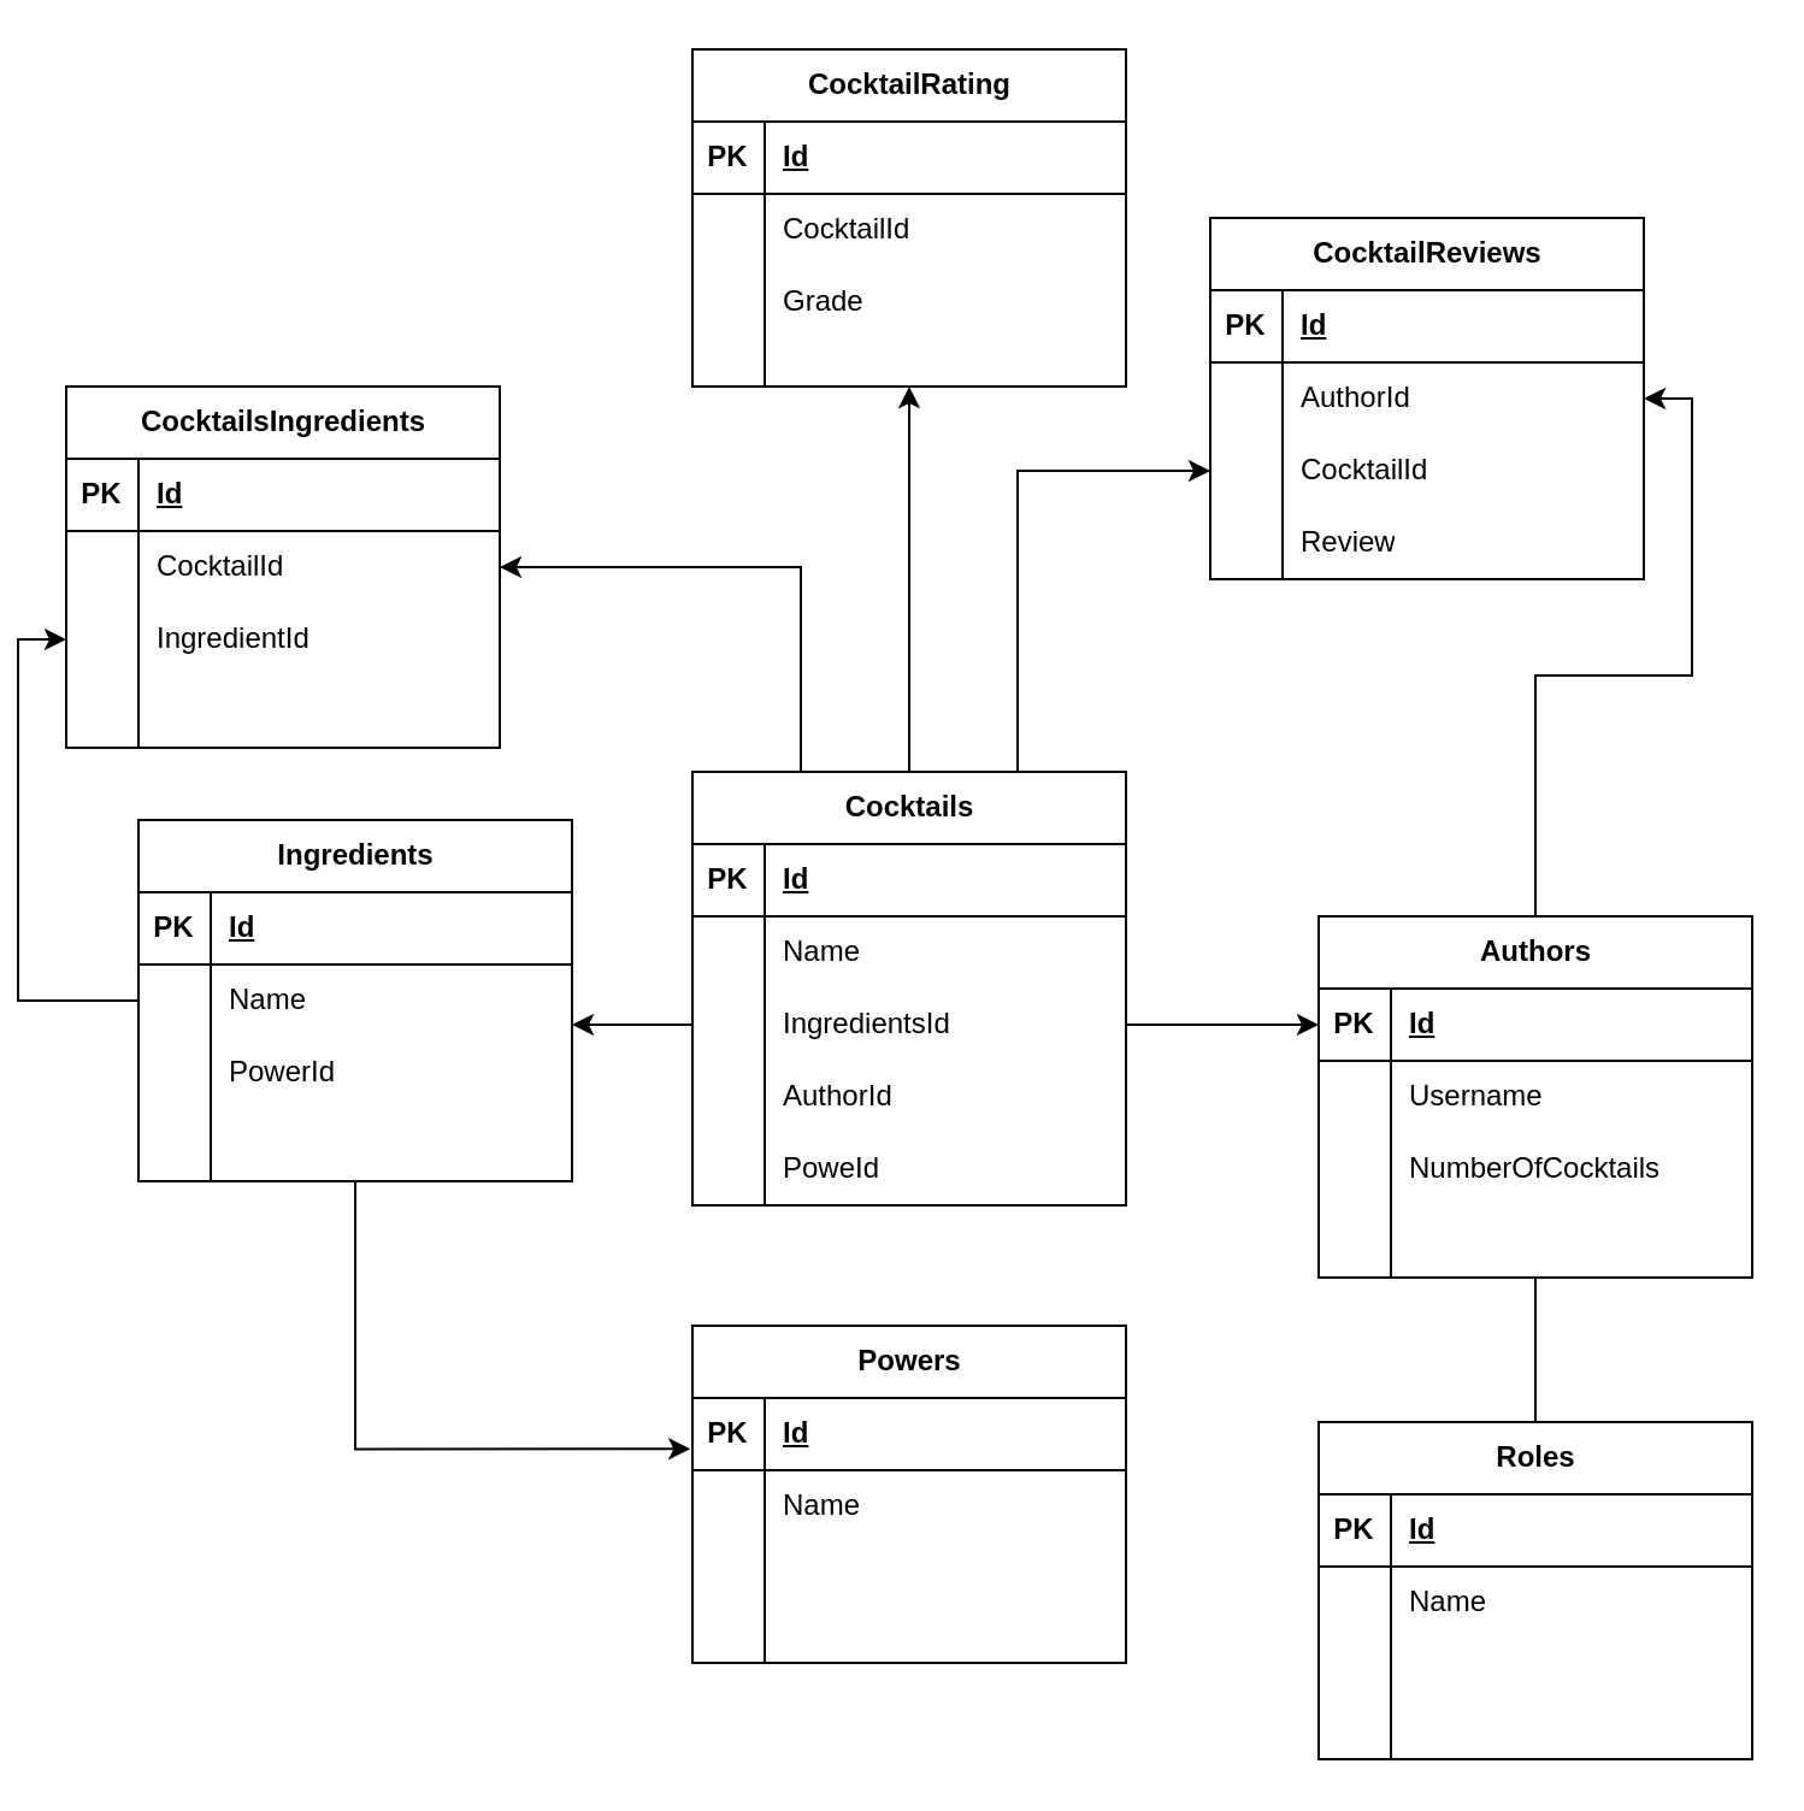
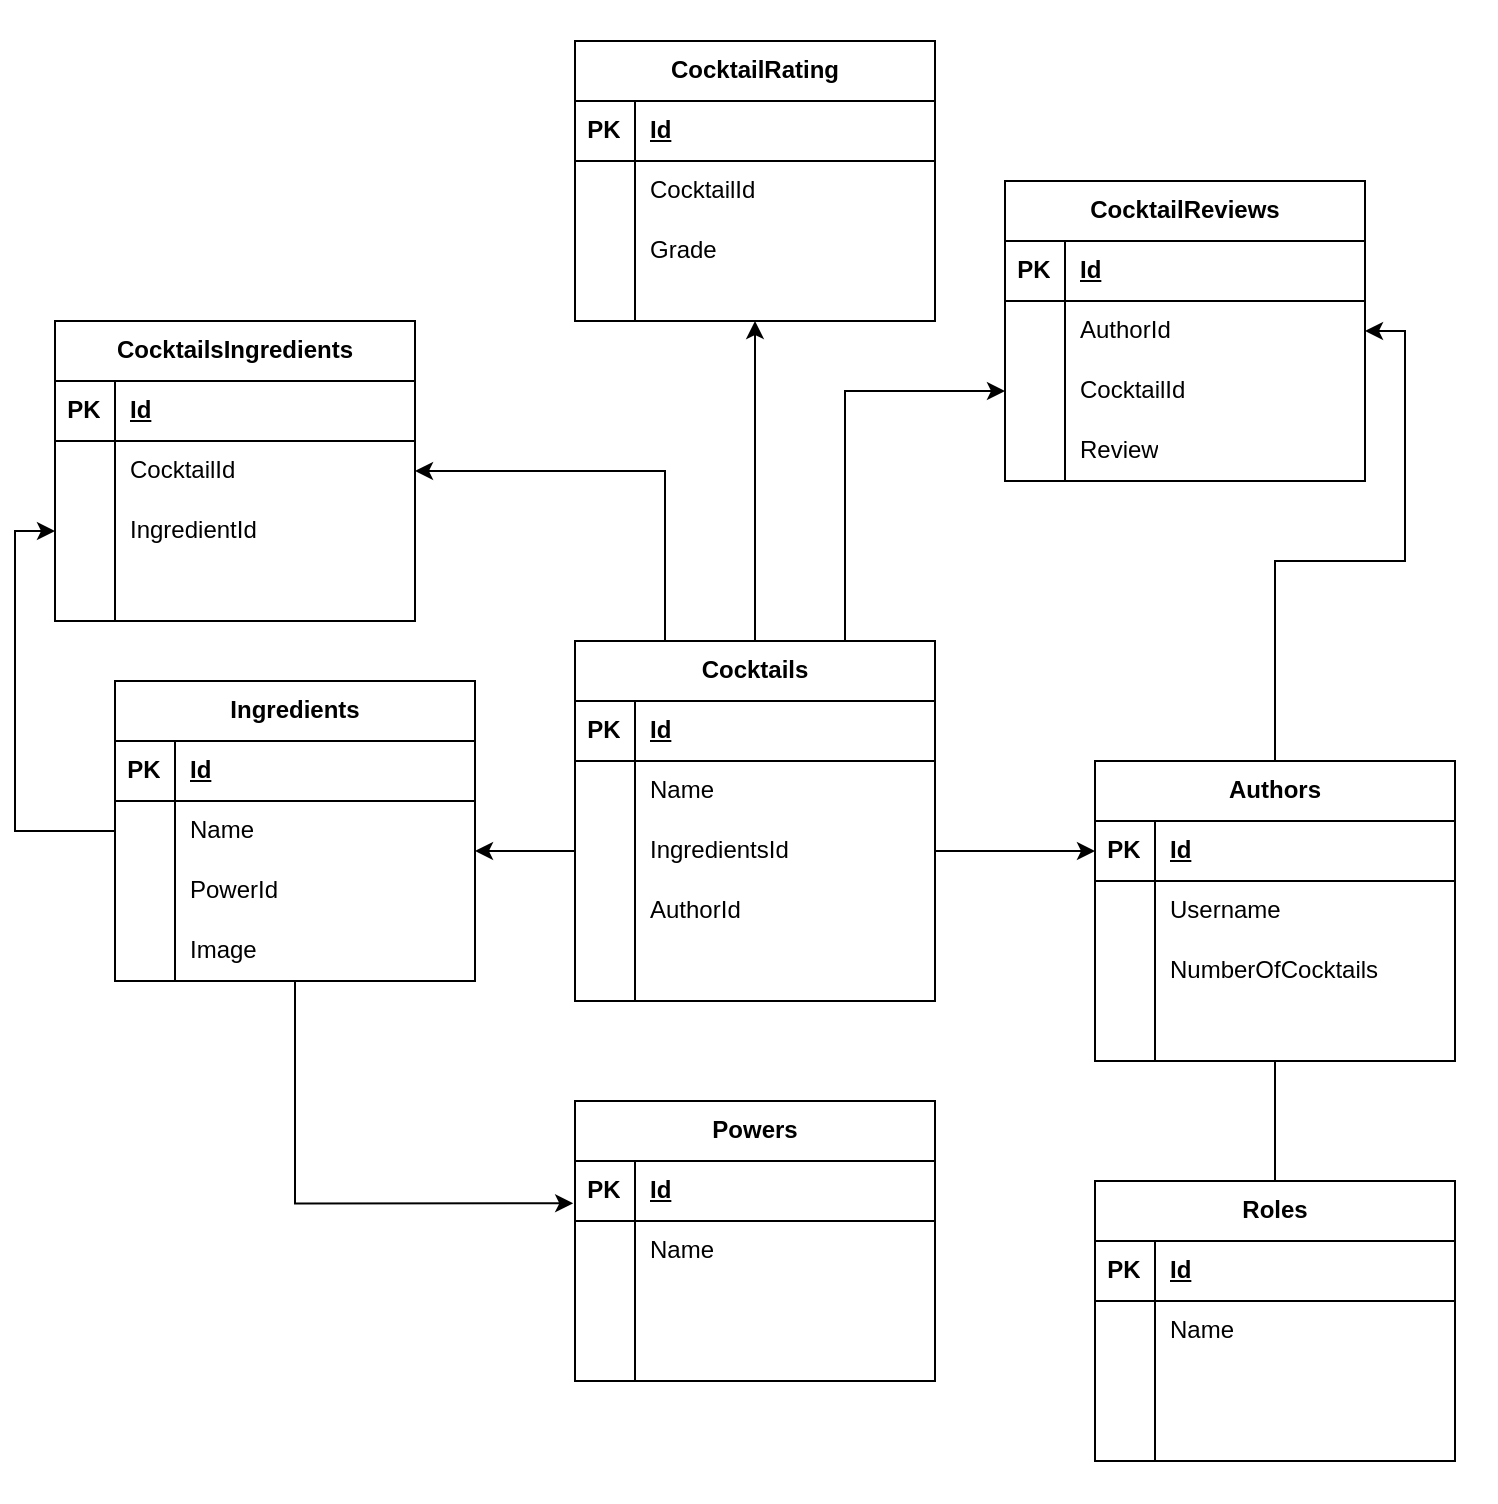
+ <mxCell id="76" value="Image" style="shape=partialRectangle;connectable=0;fillColor=none;top=0;left=0;bottom=0;right=0;align=left;spacingLeft=6;overflow=hidden;whiteSpace=wrap;html=1;" parent="1" vertex="1"><mxGeometry x="80" y="460" width="150" height="30" as="geometry"><mxRectangle width="150" height="30" as="alternateBounds" /></mxGeometry></mxCell>
- <mxCell id="18" value="PoweId" style="shape=partialRectangle;connectable=0;fillColor=none;top=0;left=0;bottom=0;right=0;align=left;spacingLeft=6;overflow=hidden;whiteSpace=wrap;html=1;" parent="1" vertex="1"><mxGeometry x="310" y="470" width="150" height="30" as="geometry"><mxRectangle width="150" height="30" as="alternateBounds" /></mxGeometry></mxCell>
